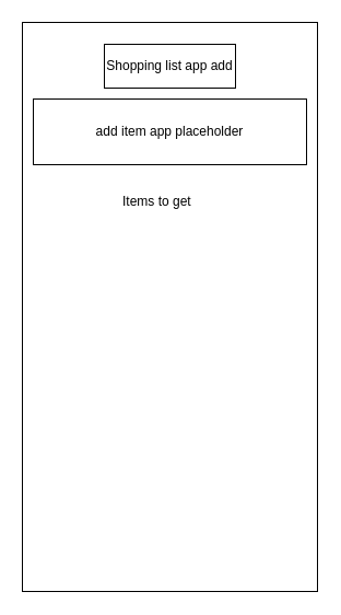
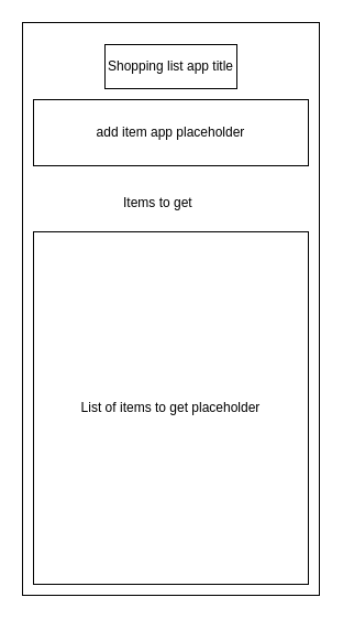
- <mxCell id="4" value="&lt;div&gt;Shopping list app add&lt;/div&gt;" style="rounded=0;whiteSpace=wrap;html=1;" parent="1" vertex="1"><mxGeometry x="95" y="40" width="120" height="40" as="geometry" /></mxCell>
+ <mxCell id="4" value="&lt;div&gt;Shopping list app title&lt;/div&gt;" style="rounded=0;whiteSpace=wrap;html=1;" parent="1" vertex="1"><mxGeometry x="95" y="40" width="120" height="40" as="geometry" /></mxCell>
+ <mxCell id="6" value="List of items to get placeholder" style="rounded=0;whiteSpace=wrap;html=1;" parent="1" vertex="1"><mxGeometry x="30" y="210" width="250" height="320" as="geometry" /></mxCell>
